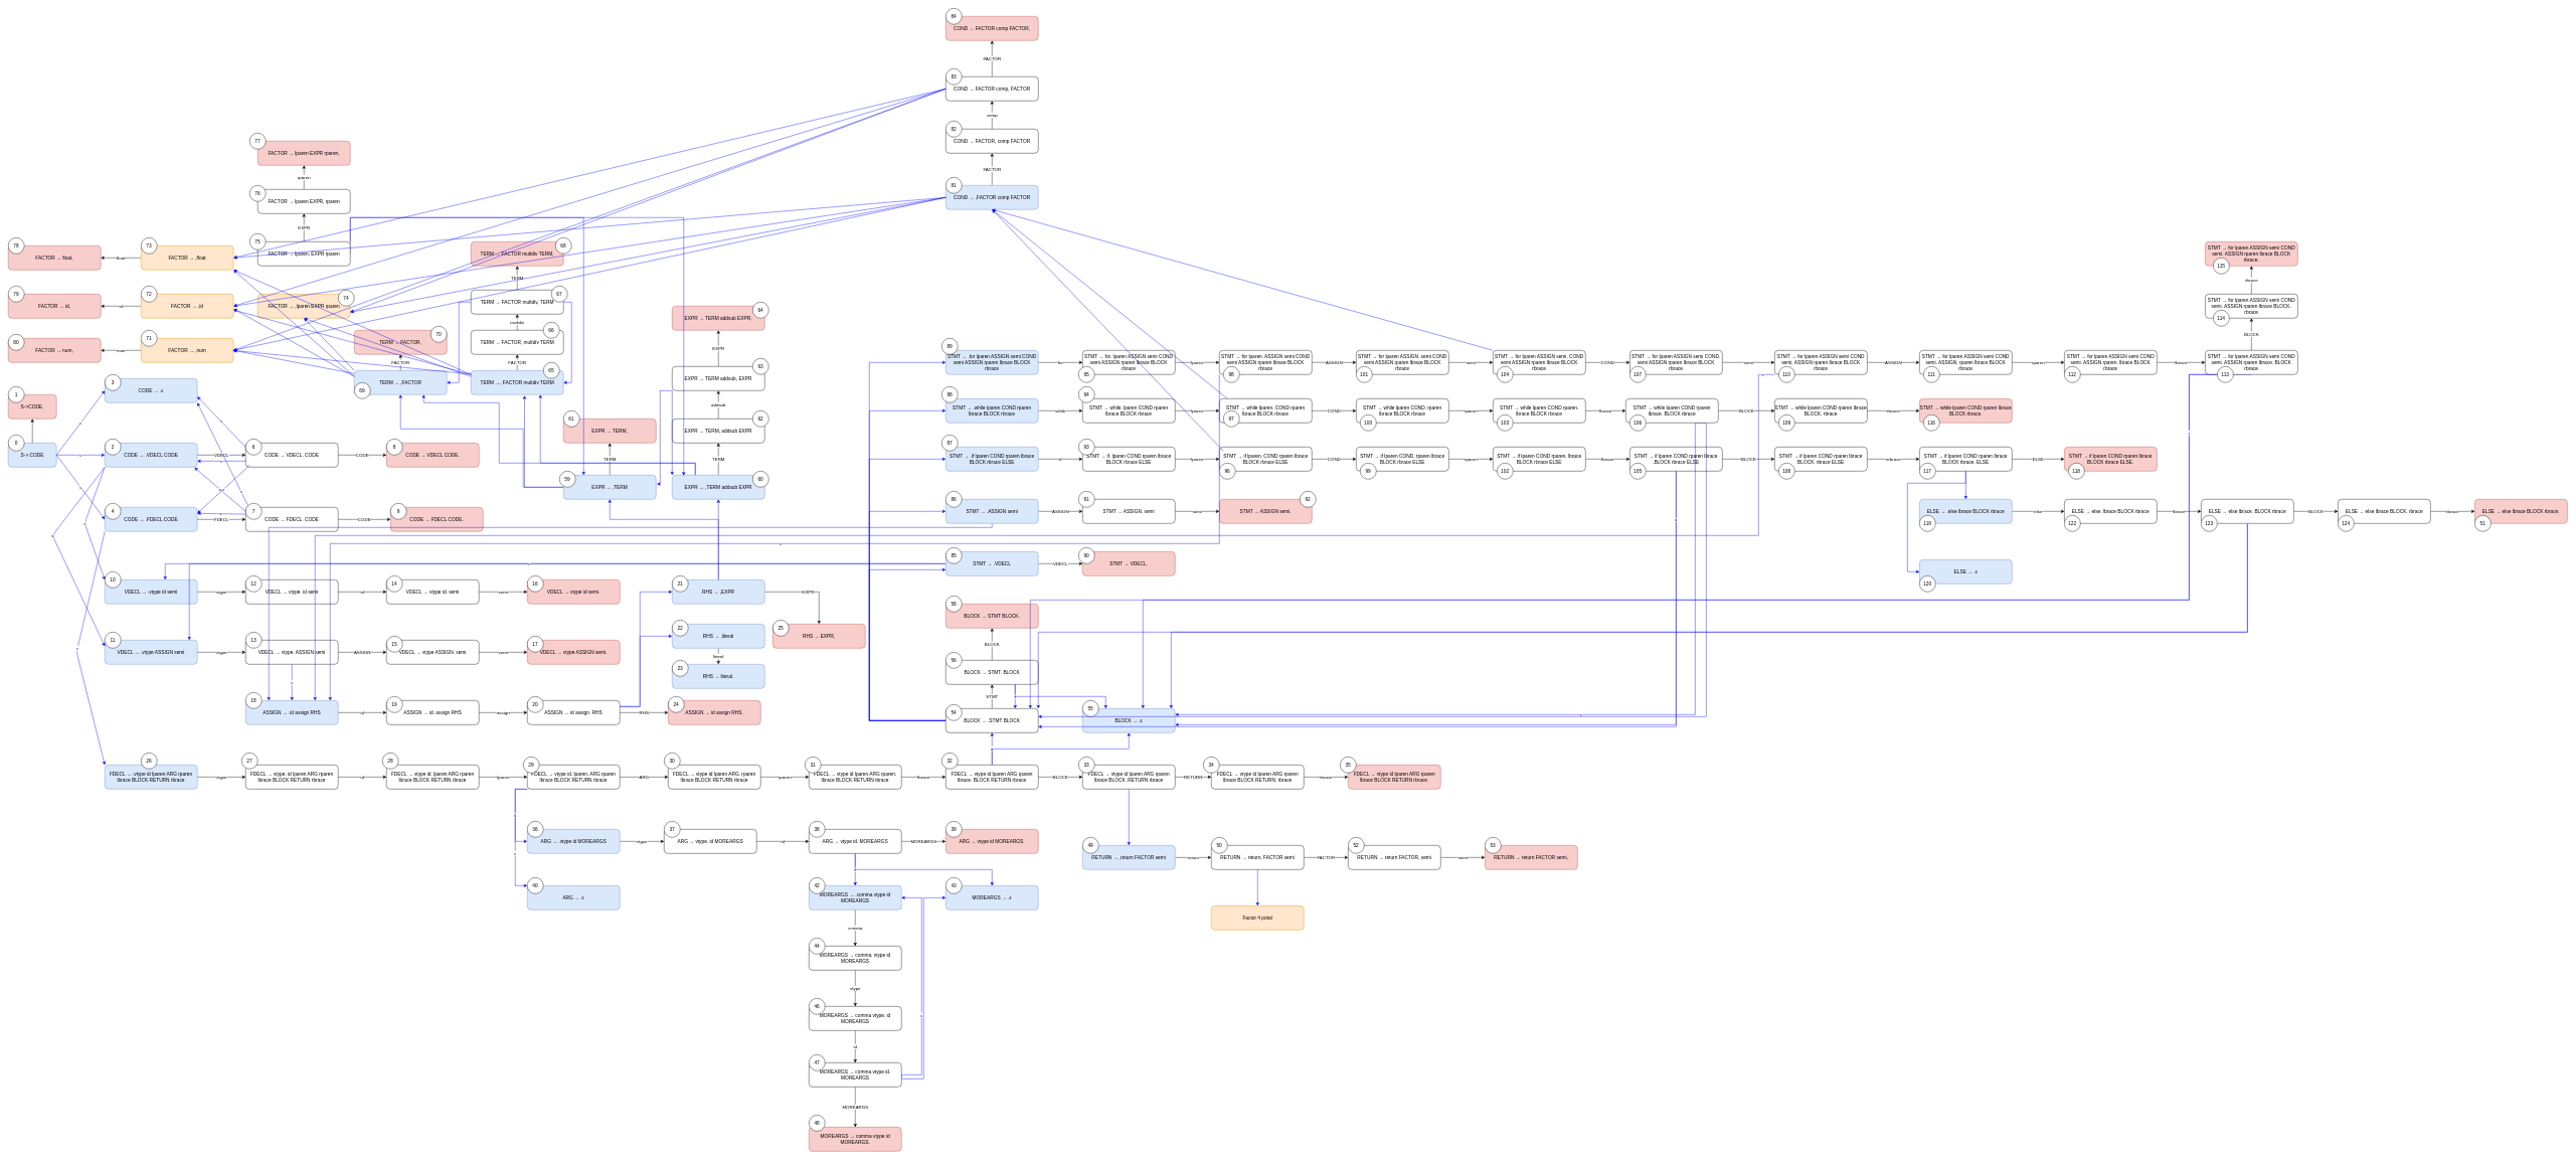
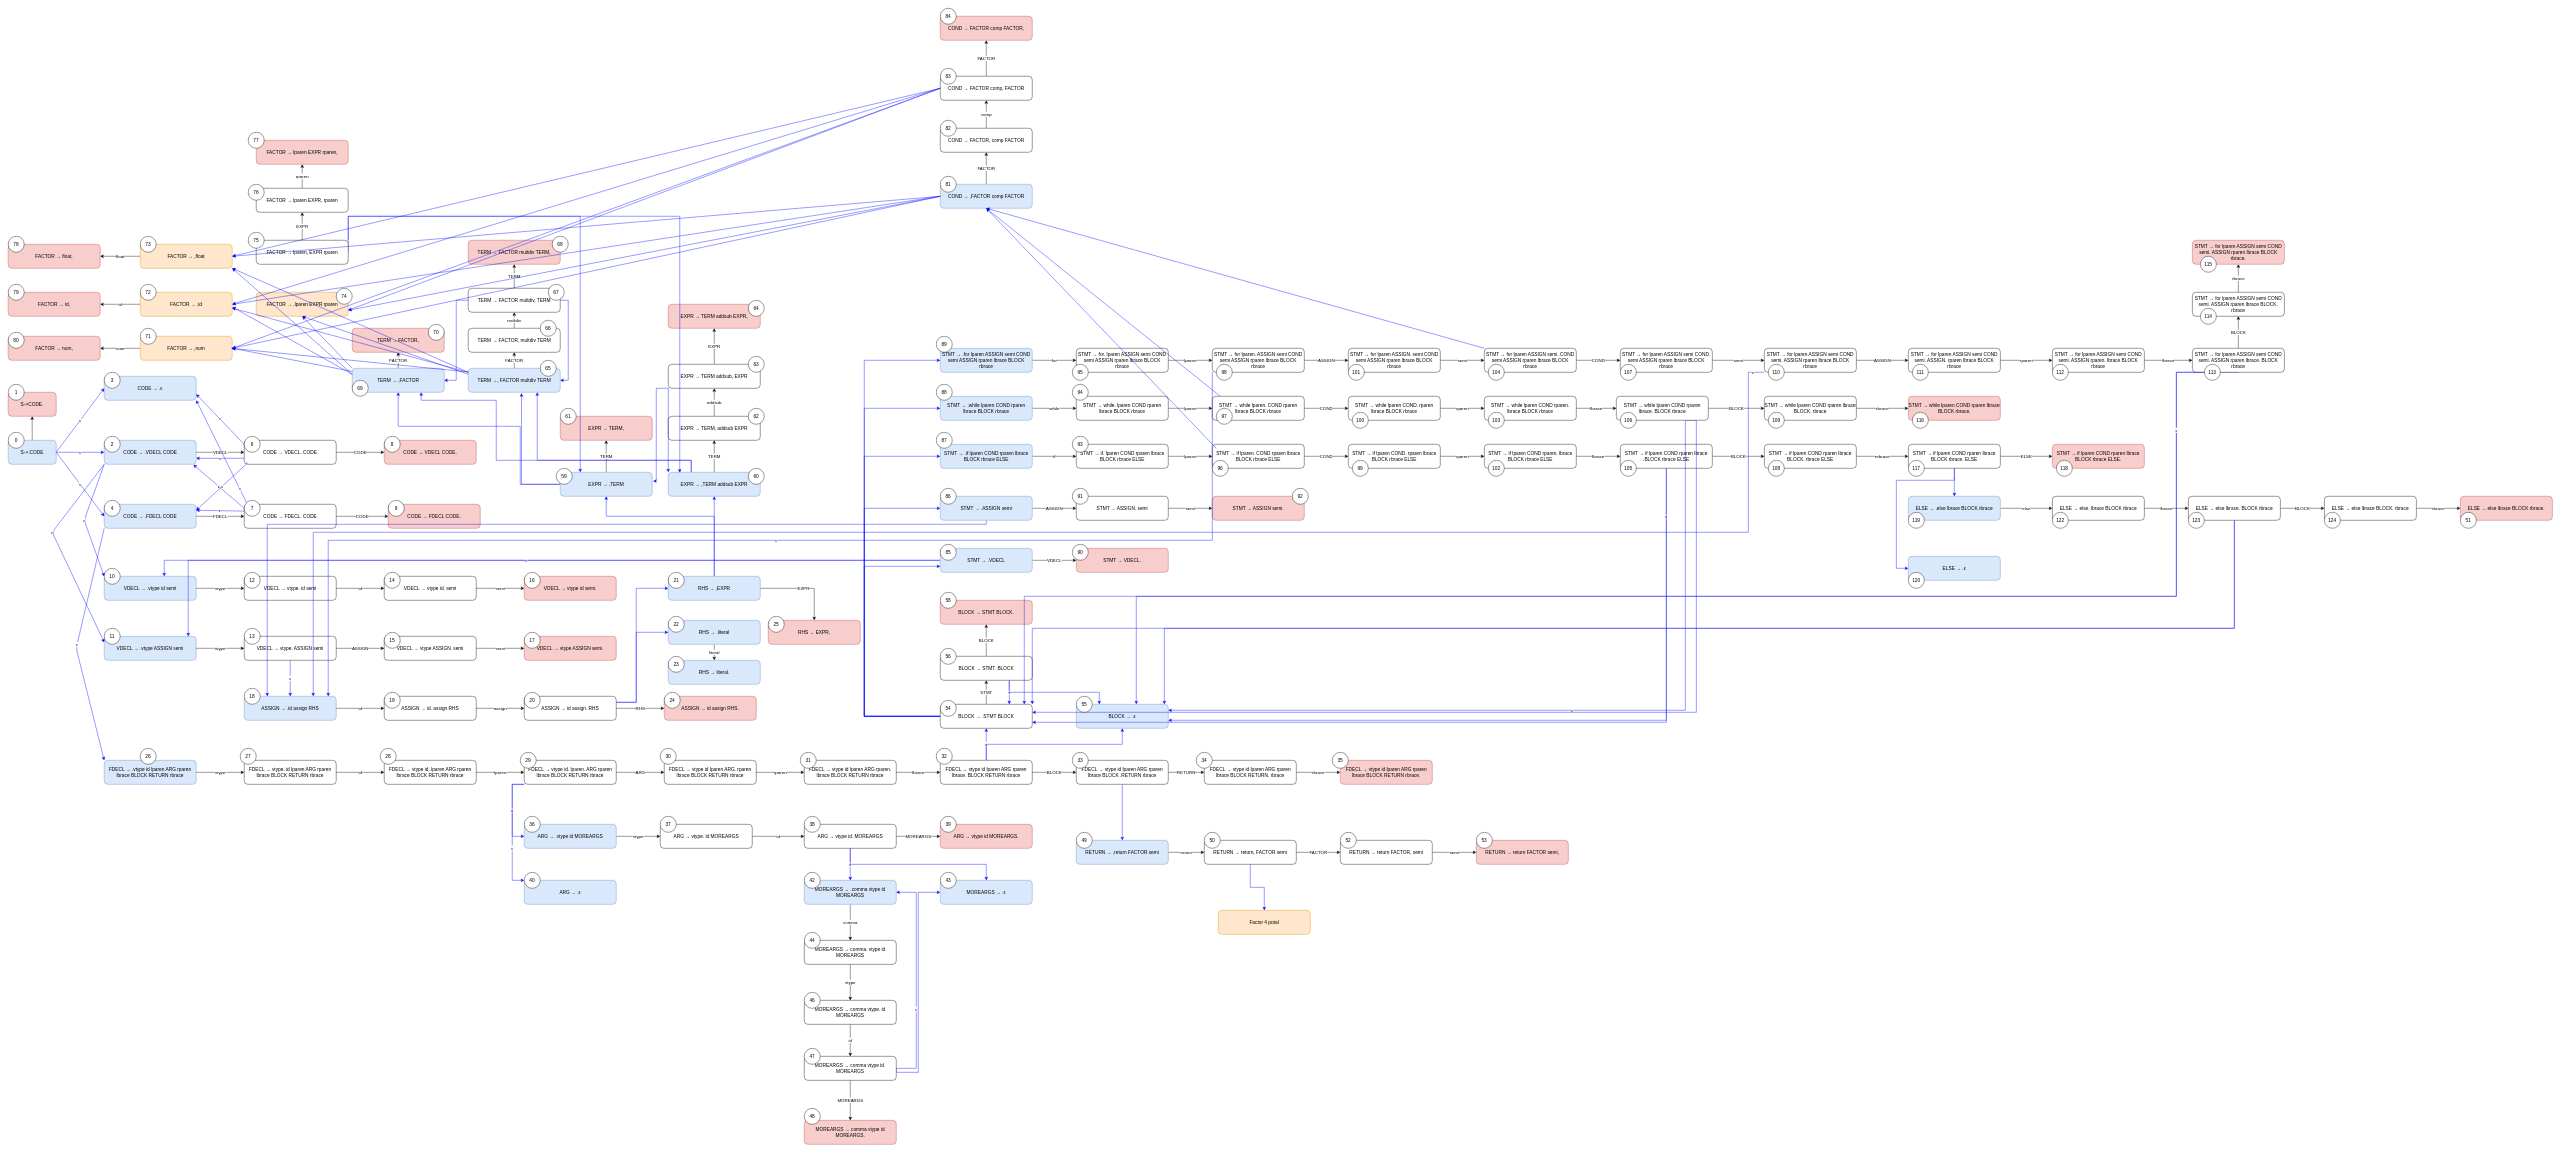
- <mxCell id="281" value="Factor 4 potal" style="rounded=1;whiteSpace=wrap;html=1;fillColor=#ffe6cc;strokeColor=#d79b00;" parent="1" vertex="1"><mxGeometry x="3010" y="2250" width="230" height="60" as="geometry" /></mxCell>
+ <mxCell id="281" value="Factor 4 potal" style="rounded=1;whiteSpace=wrap;html=1;fillColor=#ffe6cc;strokeColor=#d79b00;" parent="1" vertex="1"><mxGeometry x="3045" y="2275" width="230" height="60" as="geometry" /></mxCell>
